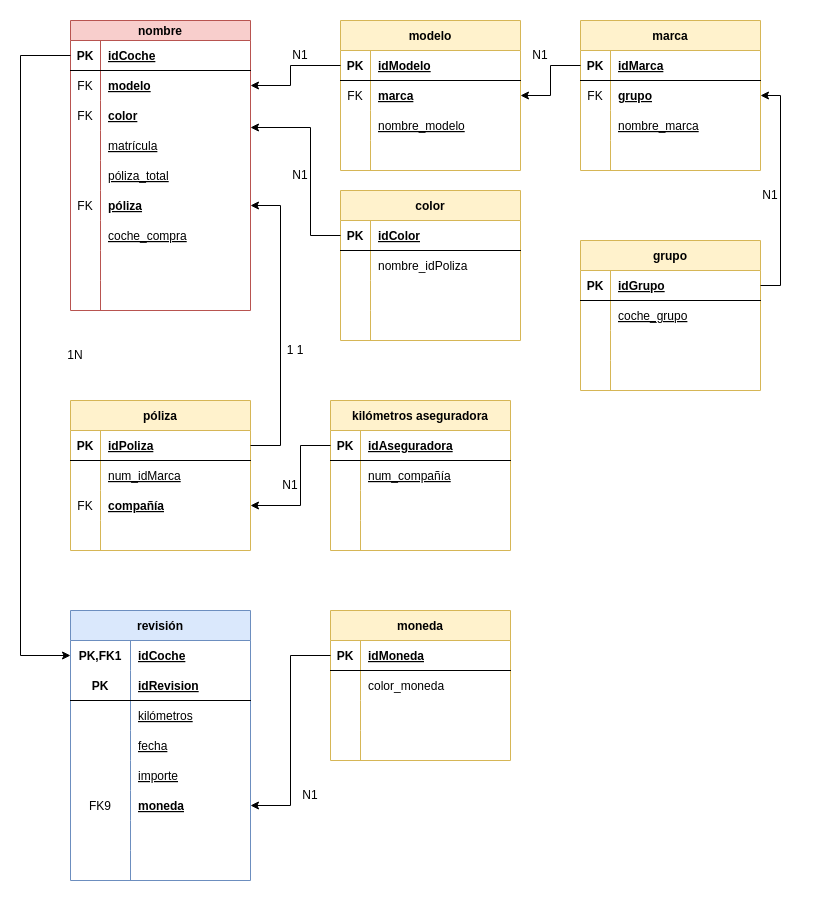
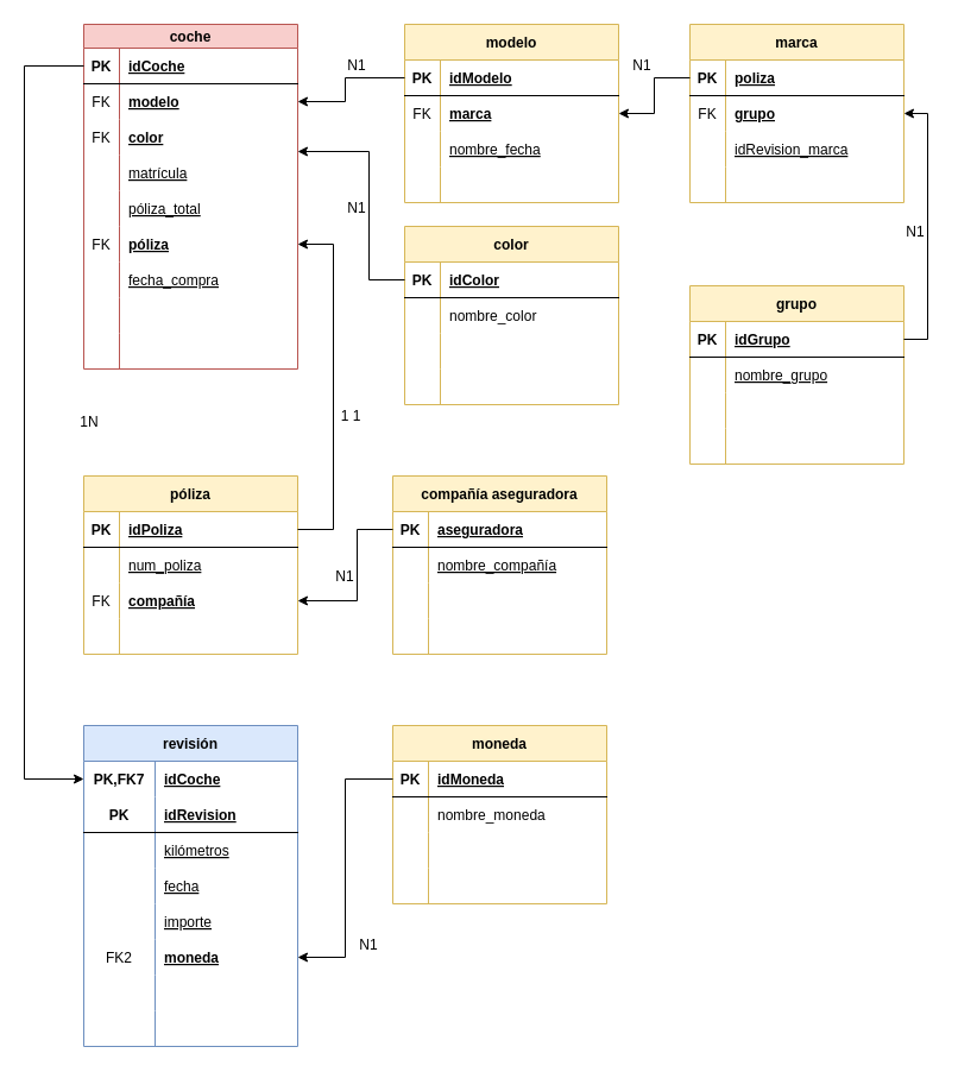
- <mxCell id="2" value="nombre" style="shape=table;startSize=20;container=1;collapsible=1;childLayout=tableLayout;fixedRows=1;rowLines=0;fontStyle=1;align=center;resizeLast=1;rounded=0;labelBackgroundColor=none;fillColor=#f8cecc;strokeColor=#b85450;" parent="1" vertex="1"><mxGeometry x="70" y="20" width="180" height="290" as="geometry" /></mxCell>
+ <mxCell id="2" value="coche" style="shape=table;startSize=20;container=1;collapsible=1;childLayout=tableLayout;fixedRows=1;rowLines=0;fontStyle=1;align=center;resizeLast=1;rounded=0;labelBackgroundColor=none;fillColor=#f8cecc;strokeColor=#b85450;" parent="1" vertex="1"><mxGeometry x="70" y="20" width="180" height="290" as="geometry" /></mxCell>
- <mxCell id="47" value="idMarca" style="shape=partialRectangle;connectable=0;fillColor=none;top=0;left=0;bottom=0;right=0;align=left;spacingLeft=6;fontStyle=5;overflow=hidden;rounded=0;labelBackgroundColor=none;" parent="45" vertex="1"><mxGeometry x="30" width="150" height="30" as="geometry"><mxRectangle width="150" height="30" as="alternateBounds" /></mxGeometry></mxCell>
+ <mxCell id="47" value="poliza" style="shape=partialRectangle;connectable=0;fillColor=none;top=0;left=0;bottom=0;right=0;align=left;spacingLeft=6;fontStyle=5;overflow=hidden;rounded=0;labelBackgroundColor=none;" parent="45" vertex="1"><mxGeometry x="30" width="150" height="30" as="geometry"><mxRectangle width="150" height="30" as="alternateBounds" /></mxGeometry></mxCell>
- <mxCell id="39" value="nombre_modelo" style="shape=partialRectangle;connectable=0;fillColor=none;top=0;left=0;bottom=0;right=0;align=left;spacingLeft=6;overflow=hidden;fontStyle=4;rounded=0;labelBackgroundColor=none;" parent="37" vertex="1"><mxGeometry x="30" width="150" height="30" as="geometry"><mxRectangle width="150" height="30" as="alternateBounds" /></mxGeometry></mxCell>
+ <mxCell id="39" value="nombre_fecha" style="shape=partialRectangle;connectable=0;fillColor=none;top=0;left=0;bottom=0;right=0;align=left;spacingLeft=6;overflow=hidden;fontStyle=4;rounded=0;labelBackgroundColor=none;" parent="37" vertex="1"><mxGeometry x="30" width="150" height="30" as="geometry"><mxRectangle width="150" height="30" as="alternateBounds" /></mxGeometry></mxCell>
- <mxCell id="53" value="nombre_marca" style="shape=partialRectangle;connectable=0;fillColor=none;top=0;left=0;bottom=0;right=0;align=left;spacingLeft=6;overflow=hidden;fontStyle=4;rounded=0;labelBackgroundColor=none;" parent="51" vertex="1"><mxGeometry x="30" width="150" height="30" as="geometry"><mxRectangle width="150" height="30" as="alternateBounds" /></mxGeometry></mxCell>
+ <mxCell id="53" value="idRevision_marca" style="shape=partialRectangle;connectable=0;fillColor=none;top=0;left=0;bottom=0;right=0;align=left;spacingLeft=6;overflow=hidden;fontStyle=4;rounded=0;labelBackgroundColor=none;" parent="51" vertex="1"><mxGeometry x="30" width="150" height="30" as="geometry"><mxRectangle width="150" height="30" as="alternateBounds" /></mxGeometry></mxCell>
- <mxCell id="23" value="coche_compra" style="shape=partialRectangle;connectable=0;fillColor=none;top=0;left=0;bottom=0;right=0;align=left;spacingLeft=6;overflow=hidden;fontStyle=4;rounded=0;labelBackgroundColor=none;" parent="21" vertex="1"><mxGeometry x="30" width="150" height="30" as="geometry"><mxRectangle width="150" height="30" as="alternateBounds" /></mxGeometry></mxCell>
+ <mxCell id="23" value="fecha_compra" style="shape=partialRectangle;connectable=0;fillColor=none;top=0;left=0;bottom=0;right=0;align=left;spacingLeft=6;overflow=hidden;fontStyle=4;rounded=0;labelBackgroundColor=none;" parent="21" vertex="1"><mxGeometry x="30" width="150" height="30" as="geometry"><mxRectangle width="150" height="30" as="alternateBounds" /></mxGeometry></mxCell>
- <mxCell id="146" value="nombre_idPoliza" style="shape=partialRectangle;connectable=0;fillColor=none;top=0;left=0;bottom=0;right=0;align=left;spacingLeft=6;overflow=hidden;" parent="144" vertex="1"><mxGeometry x="30" width="150" height="30" as="geometry"><mxRectangle width="150" height="30" as="alternateBounds" /></mxGeometry></mxCell>
+ <mxCell id="146" value="nombre_color" style="shape=partialRectangle;connectable=0;fillColor=none;top=0;left=0;bottom=0;right=0;align=left;spacingLeft=6;overflow=hidden;" parent="144" vertex="1"><mxGeometry x="30" width="150" height="30" as="geometry"><mxRectangle width="150" height="30" as="alternateBounds" /></mxGeometry></mxCell>
- <mxCell id="64" value="coche_grupo" style="shape=partialRectangle;connectable=0;fillColor=none;top=0;left=0;bottom=0;right=0;align=left;spacingLeft=6;overflow=hidden;fontStyle=4;rounded=0;labelBackgroundColor=none;" parent="62" vertex="1"><mxGeometry x="30" width="150" height="30" as="geometry"><mxRectangle width="150" height="30" as="alternateBounds" /></mxGeometry></mxCell>
+ <mxCell id="64" value="nombre_grupo" style="shape=partialRectangle;connectable=0;fillColor=none;top=0;left=0;bottom=0;right=0;align=left;spacingLeft=6;overflow=hidden;fontStyle=4;rounded=0;labelBackgroundColor=none;" parent="62" vertex="1"><mxGeometry x="30" width="150" height="30" as="geometry"><mxRectangle width="150" height="30" as="alternateBounds" /></mxGeometry></mxCell>
- <mxCell id="86" value="kilómetros aseguradora" style="shape=table;startSize=30;container=1;collapsible=1;childLayout=tableLayout;fixedRows=1;rowLines=0;fontStyle=1;align=center;resizeLast=1;rounded=0;labelBackgroundColor=none;fillColor=#fff2cc;strokeColor=#d6b656;" parent="1" vertex="1"><mxGeometry x="330" y="400" width="180" height="150" as="geometry" /></mxCell>
+ <mxCell id="86" value="compañía aseguradora" style="shape=table;startSize=30;container=1;collapsible=1;childLayout=tableLayout;fixedRows=1;rowLines=0;fontStyle=1;align=center;resizeLast=1;rounded=0;labelBackgroundColor=none;fillColor=#fff2cc;strokeColor=#d6b656;" parent="1" vertex="1"><mxGeometry x="330" y="400" width="180" height="150" as="geometry" /></mxCell>
- <mxCell id="89" value="idAseguradora" style="shape=partialRectangle;connectable=0;fillColor=none;top=0;left=0;bottom=0;right=0;align=left;spacingLeft=6;fontStyle=5;overflow=hidden;rounded=0;labelBackgroundColor=none;" parent="87" vertex="1"><mxGeometry x="30" width="150" height="30" as="geometry"><mxRectangle width="150" height="30" as="alternateBounds" /></mxGeometry></mxCell>
+ <mxCell id="89" value="aseguradora" style="shape=partialRectangle;connectable=0;fillColor=none;top=0;left=0;bottom=0;right=0;align=left;spacingLeft=6;fontStyle=5;overflow=hidden;rounded=0;labelBackgroundColor=none;" parent="87" vertex="1"><mxGeometry x="30" width="150" height="30" as="geometry"><mxRectangle width="150" height="30" as="alternateBounds" /></mxGeometry></mxCell>
- <mxCell id="78" value="num_idMarca" style="shape=partialRectangle;connectable=0;fillColor=none;top=0;left=0;bottom=0;right=0;align=left;spacingLeft=6;overflow=hidden;fontStyle=4;rounded=0;labelBackgroundColor=none;" parent="76" vertex="1"><mxGeometry x="30" width="150" height="30" as="geometry"><mxRectangle width="150" height="30" as="alternateBounds" /></mxGeometry></mxCell>
+ <mxCell id="78" value="num_poliza" style="shape=partialRectangle;connectable=0;fillColor=none;top=0;left=0;bottom=0;right=0;align=left;spacingLeft=6;overflow=hidden;fontStyle=4;rounded=0;labelBackgroundColor=none;" parent="76" vertex="1"><mxGeometry x="30" width="150" height="30" as="geometry"><mxRectangle width="150" height="30" as="alternateBounds" /></mxGeometry></mxCell>
- <mxCell id="92" value="num_compañía" style="shape=partialRectangle;connectable=0;fillColor=none;top=0;left=0;bottom=0;right=0;align=left;spacingLeft=6;overflow=hidden;fontStyle=4;rounded=0;labelBackgroundColor=none;" parent="90" vertex="1"><mxGeometry x="30" width="150" height="30" as="geometry"><mxRectangle width="150" height="30" as="alternateBounds" /></mxGeometry></mxCell>
+ <mxCell id="92" value="nombre_compañía" style="shape=partialRectangle;connectable=0;fillColor=none;top=0;left=0;bottom=0;right=0;align=left;spacingLeft=6;overflow=hidden;fontStyle=4;rounded=0;labelBackgroundColor=none;" parent="90" vertex="1"><mxGeometry x="30" width="150" height="30" as="geometry"><mxRectangle width="150" height="30" as="alternateBounds" /></mxGeometry></mxCell>
- <mxCell id="102" value="PK,FK1" style="shape=partialRectangle;connectable=0;fillColor=none;top=0;left=0;bottom=0;right=0;fontStyle=1;overflow=hidden;rounded=0;labelBackgroundColor=none;" parent="101" vertex="1"><mxGeometry width="60" height="30" as="geometry"><mxRectangle width="60" height="30" as="alternateBounds" /></mxGeometry></mxCell>
+ <mxCell id="102" value="PK,FK7" style="shape=partialRectangle;connectable=0;fillColor=none;top=0;left=0;bottom=0;right=0;fontStyle=1;overflow=hidden;rounded=0;labelBackgroundColor=none;" parent="101" vertex="1"><mxGeometry width="60" height="30" as="geometry"><mxRectangle width="60" height="30" as="alternateBounds" /></mxGeometry></mxCell>
- <mxCell id="132" value="color_moneda" style="shape=partialRectangle;connectable=0;fillColor=none;top=0;left=0;bottom=0;right=0;align=left;spacingLeft=6;overflow=hidden;rounded=0;labelBackgroundColor=none;" parent="130" vertex="1"><mxGeometry x="30" width="150" height="30" as="geometry"><mxRectangle width="150" height="30" as="alternateBounds" /></mxGeometry></mxCell>
+ <mxCell id="132" value="nombre_moneda" style="shape=partialRectangle;connectable=0;fillColor=none;top=0;left=0;bottom=0;right=0;align=left;spacingLeft=6;overflow=hidden;rounded=0;labelBackgroundColor=none;" parent="130" vertex="1"><mxGeometry x="30" width="150" height="30" as="geometry"><mxRectangle width="150" height="30" as="alternateBounds" /></mxGeometry></mxCell>
- <mxCell id="117" value="FK9" style="shape=partialRectangle;connectable=0;fillColor=none;top=0;left=0;bottom=0;right=0;editable=1;overflow=hidden;rounded=0;labelBackgroundColor=none;" parent="116" vertex="1"><mxGeometry width="60" height="30" as="geometry"><mxRectangle width="60" height="30" as="alternateBounds" /></mxGeometry></mxCell>
+ <mxCell id="117" value="FK2" style="shape=partialRectangle;connectable=0;fillColor=none;top=0;left=0;bottom=0;right=0;editable=1;overflow=hidden;rounded=0;labelBackgroundColor=none;" parent="116" vertex="1"><mxGeometry width="60" height="30" as="geometry"><mxRectangle width="60" height="30" as="alternateBounds" /></mxGeometry></mxCell>
